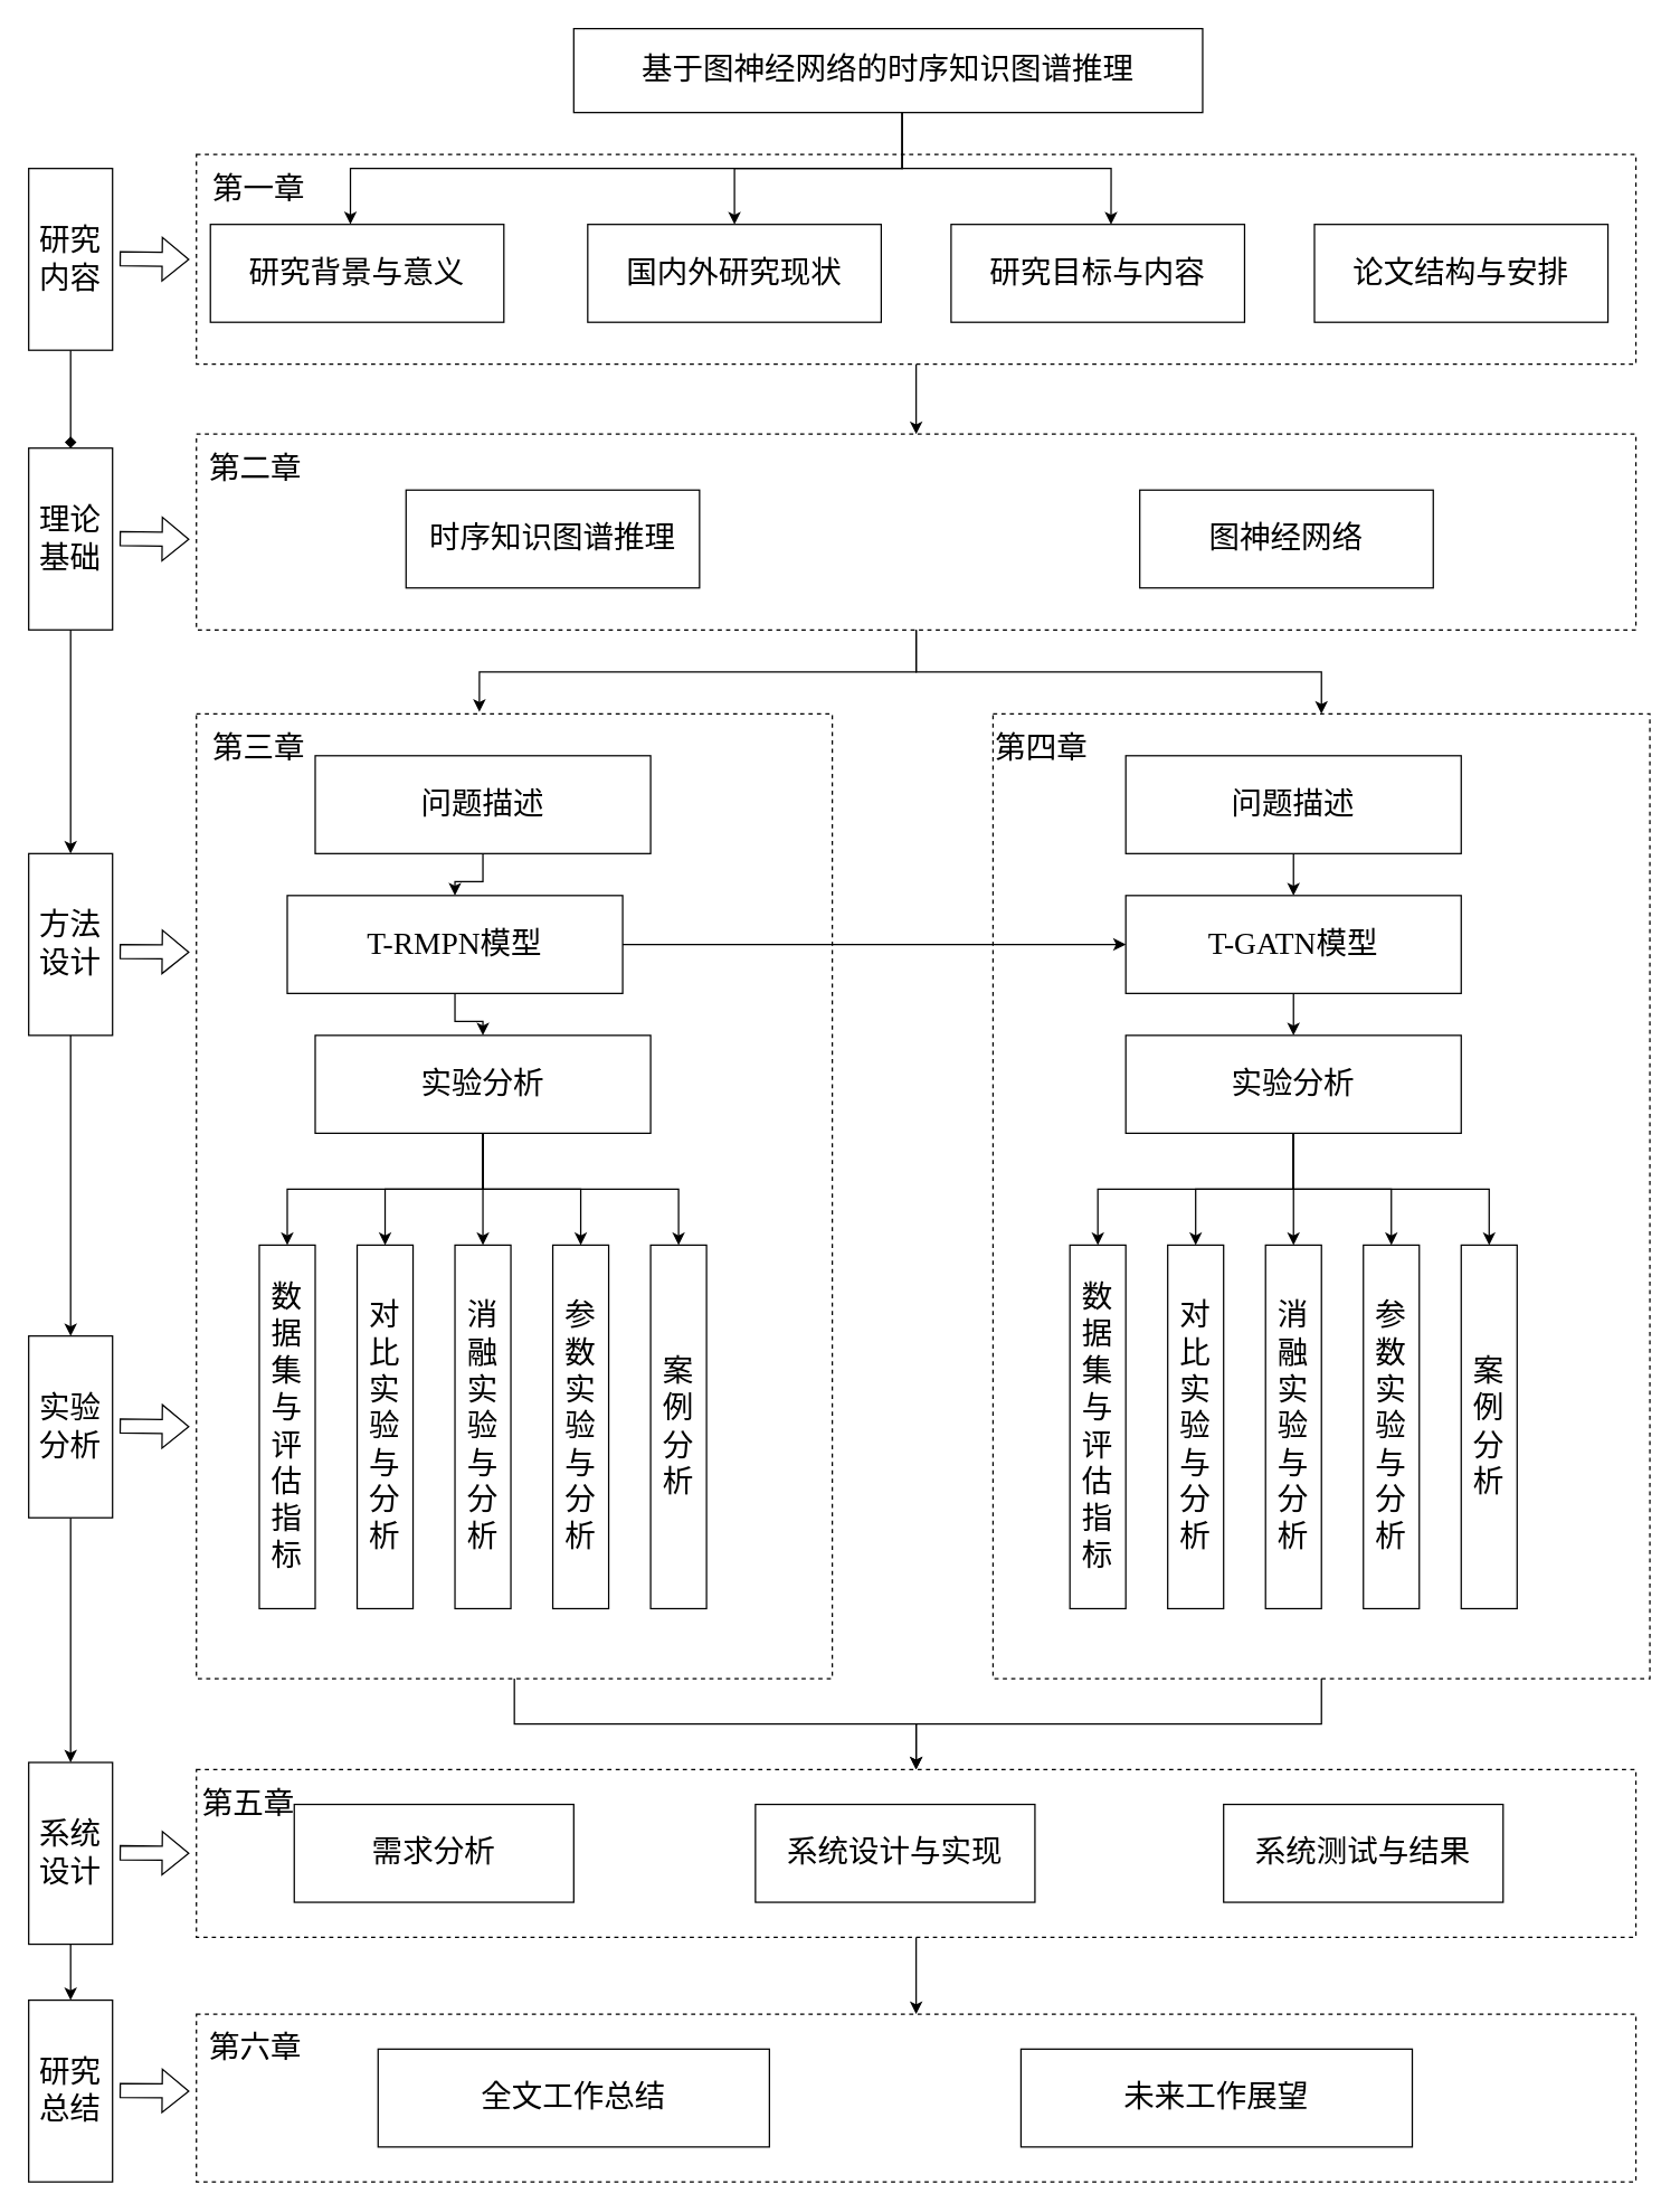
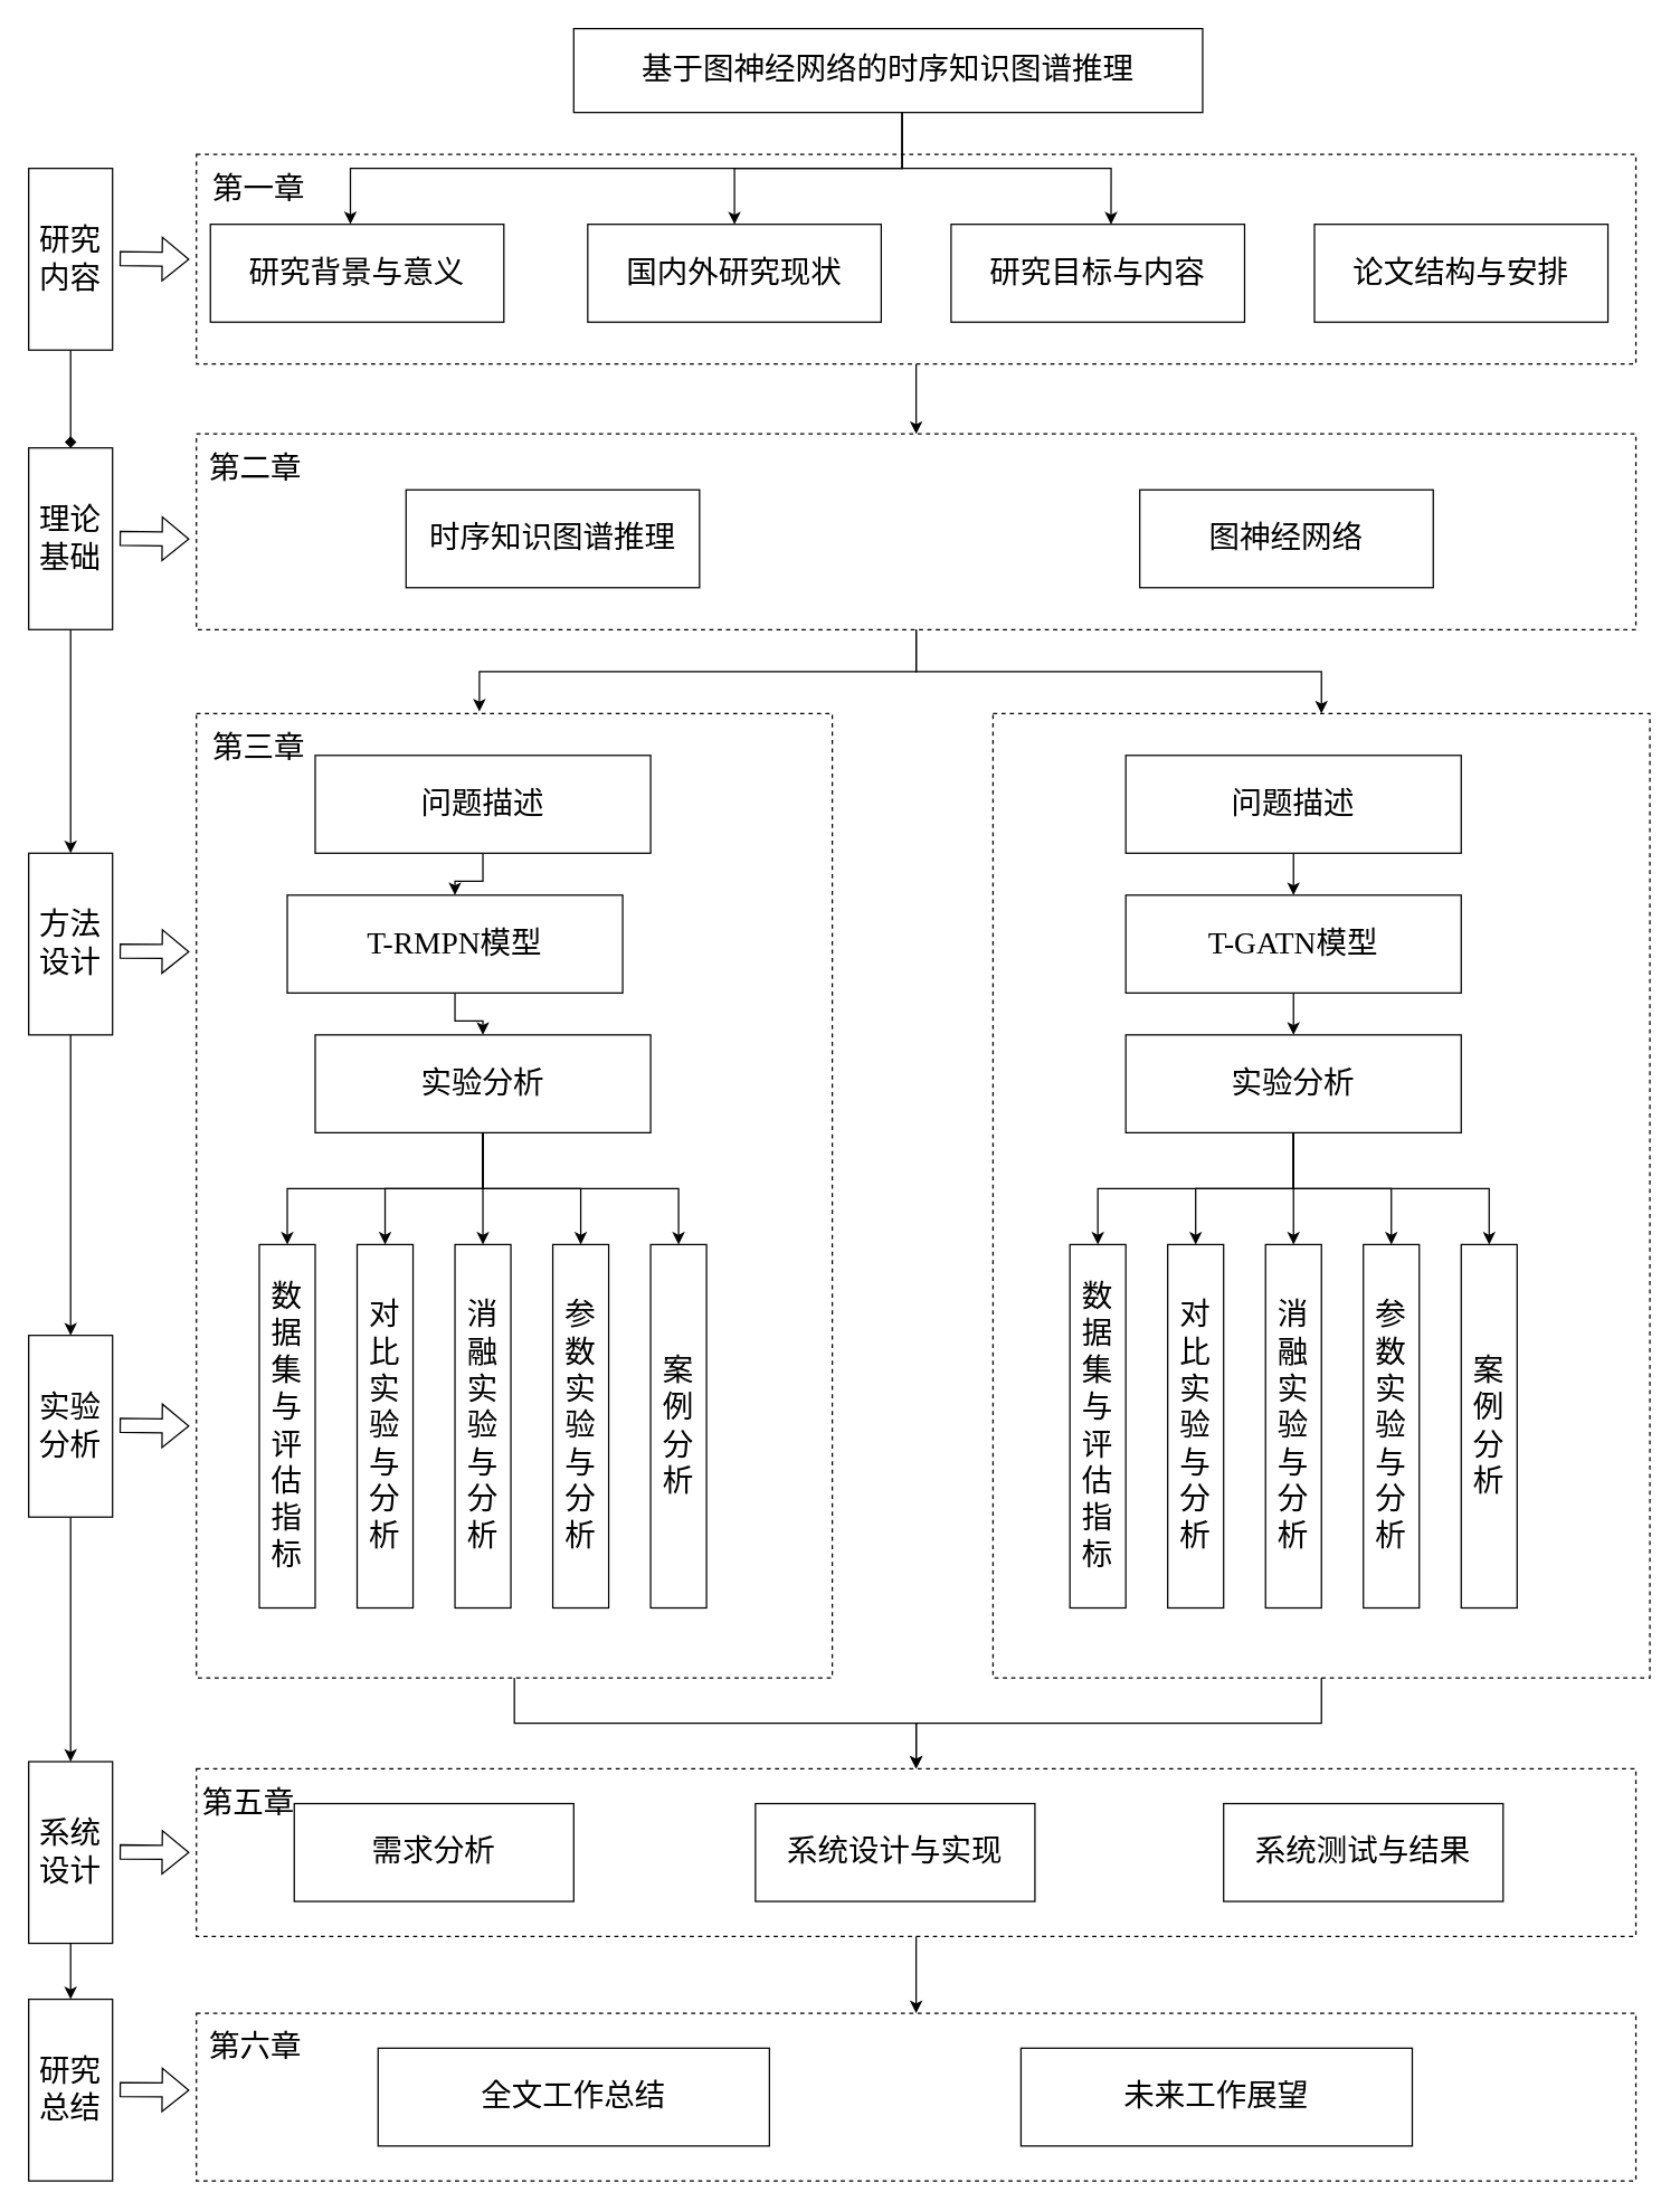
- <mxCell id="72" value="&lt;font face=&quot;宋体&quot;&gt;第四章&lt;/font&gt;" style="text;html=1;align=center;verticalAlign=middle;whiteSpace=wrap;rounded=0;fontSize=22;" parent="1" vertex="1"><mxGeometry x="710" y="520" width="70" height="30" as="geometry" /></mxCell>
- <mxCell id="82" style="edgeStyle=orthogonalEdgeStyle;rounded=0;orthogonalLoop=1;jettySize=auto;html=1;entryX=0;entryY=0.5;entryDx=0;entryDy=0;fontSize=22;exitX=1;exitY=0.5;exitDx=0;exitDy=0;" edge="1" parent="1" source="33" target="43"><mxGeometry relative="1" as="geometry"><mxPoint x="640" y="700" as="sourcePoint" /><mxPoint x="755" y="700" as="targetPoint" /></mxGeometry></mxCell>
